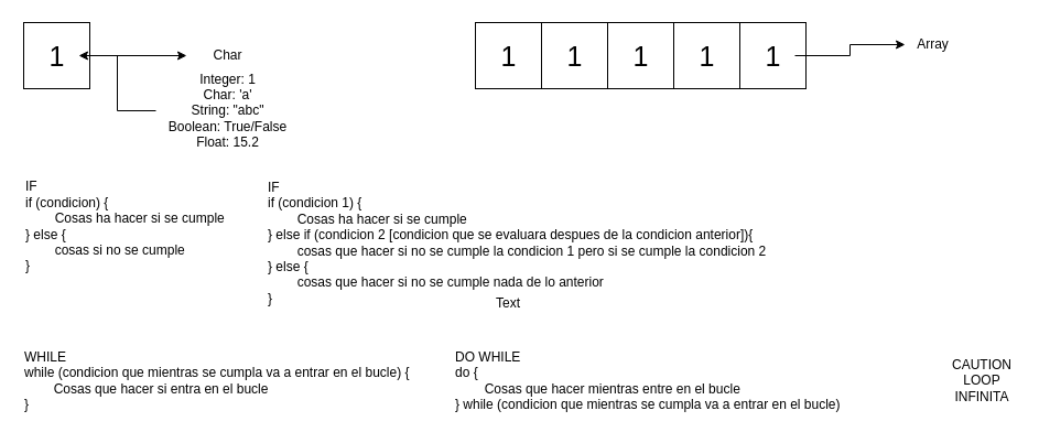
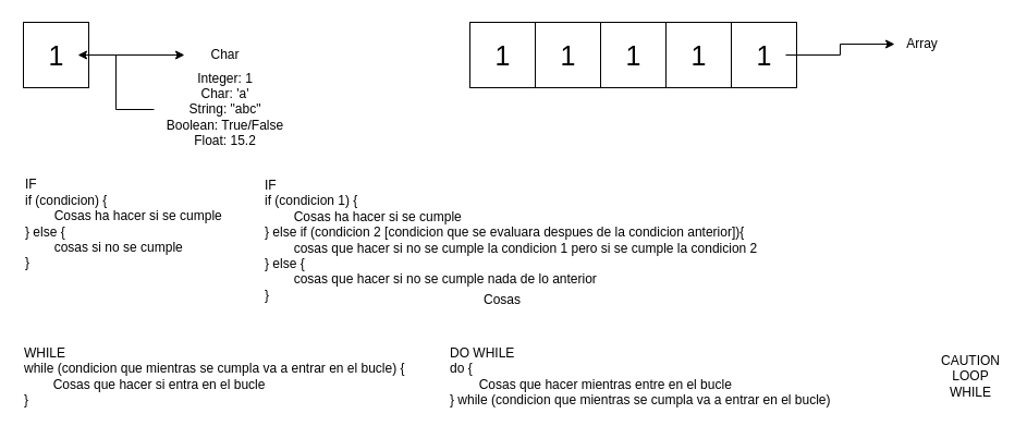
- <mxCell id="12" value="Text" style="text;html=1;strokeColor=none;fillColor=none;align=center;verticalAlign=middle;whiteSpace=wrap;rounded=0;" vertex="1" parent="1"><mxGeometry x="431" y="260" width="60" height="30" as="geometry" /></mxCell>
+ <mxCell id="12" value="Cosas" style="text;html=1;strokeColor=none;fillColor=none;align=center;verticalAlign=middle;whiteSpace=wrap;rounded=0;" vertex="1" parent="1"><mxGeometry x="431" y="260" width="60" height="30" as="geometry" /></mxCell>
- <mxCell id="13" value="CAUTION LOOP INFINITA" style="text;html=1;strokeColor=none;fillColor=none;align=center;verticalAlign=middle;whiteSpace=wrap;rounded=0;" vertex="1" parent="1"><mxGeometry x="861" y="330" width="60" height="30" as="geometry" /></mxCell>
+ <mxCell id="13" value="CAUTION LOOP WHILE" style="text;html=1;strokeColor=none;fillColor=none;align=center;verticalAlign=middle;whiteSpace=wrap;rounded=0;" vertex="1" parent="1"><mxGeometry x="861" y="330" width="60" height="30" as="geometry" /></mxCell>
